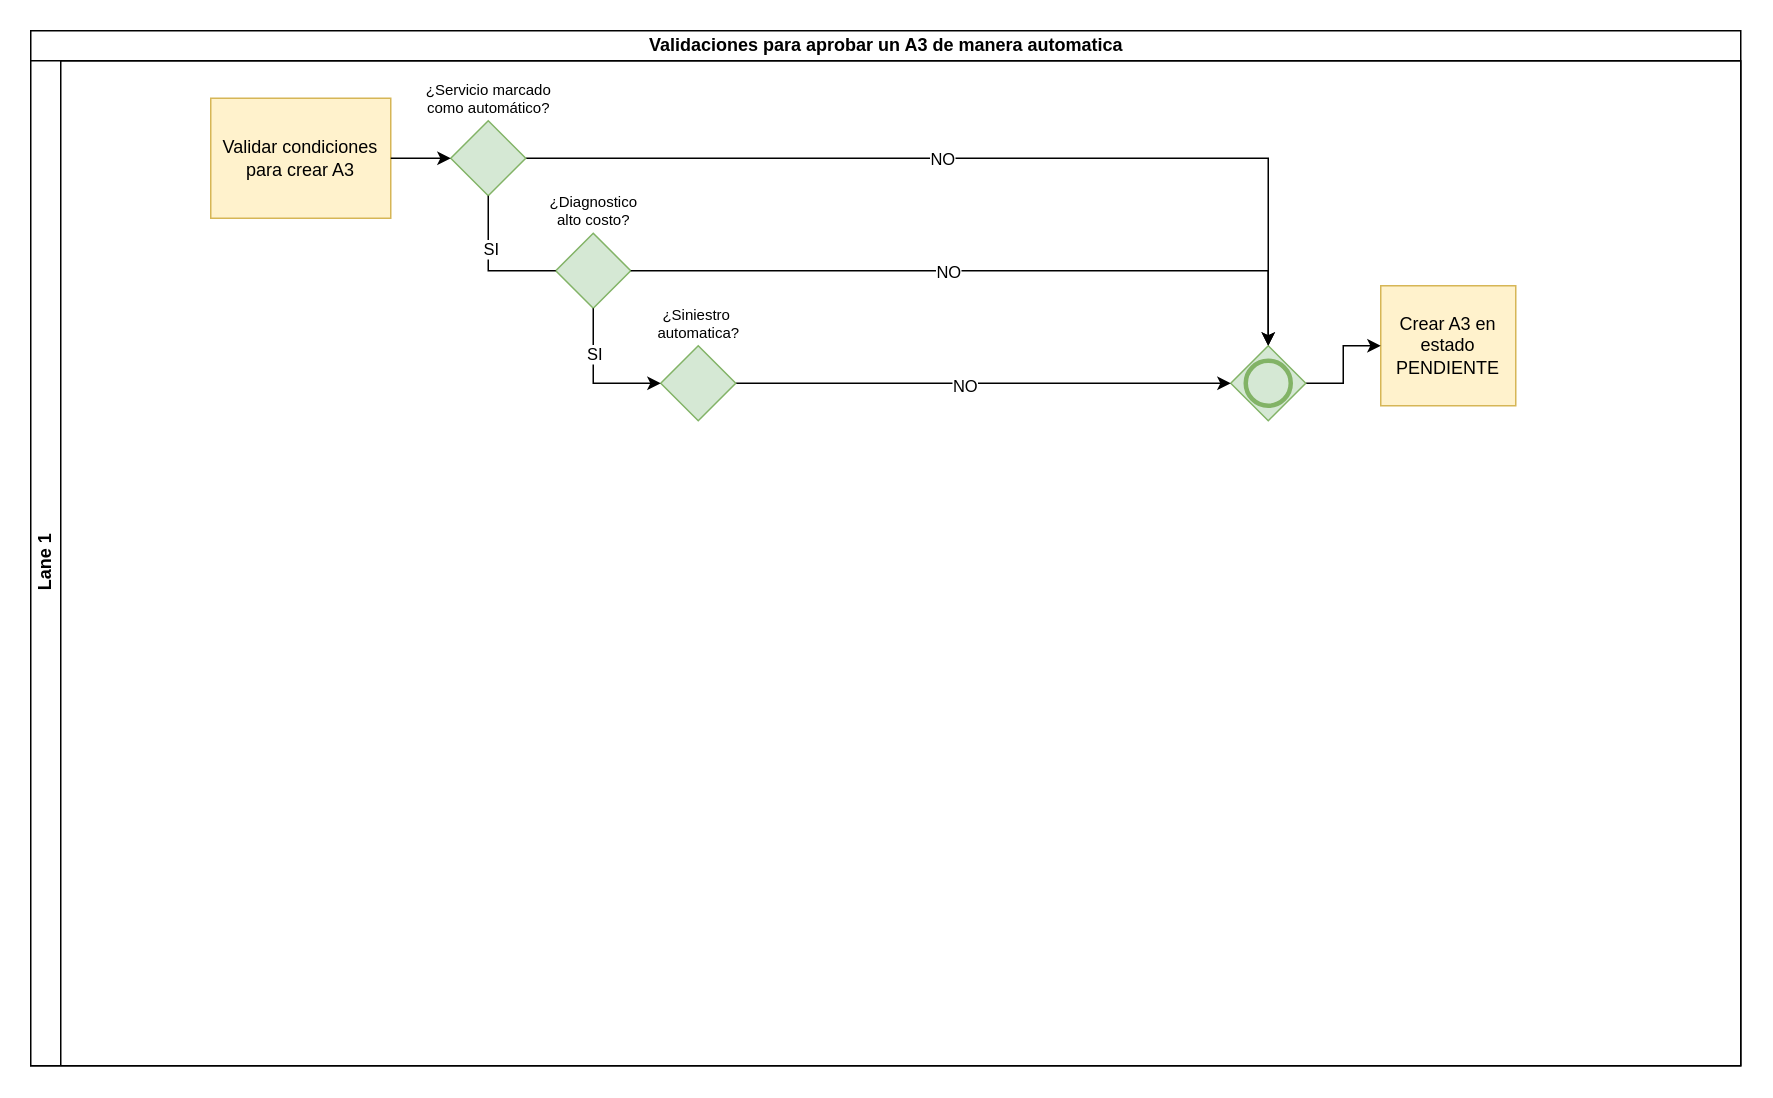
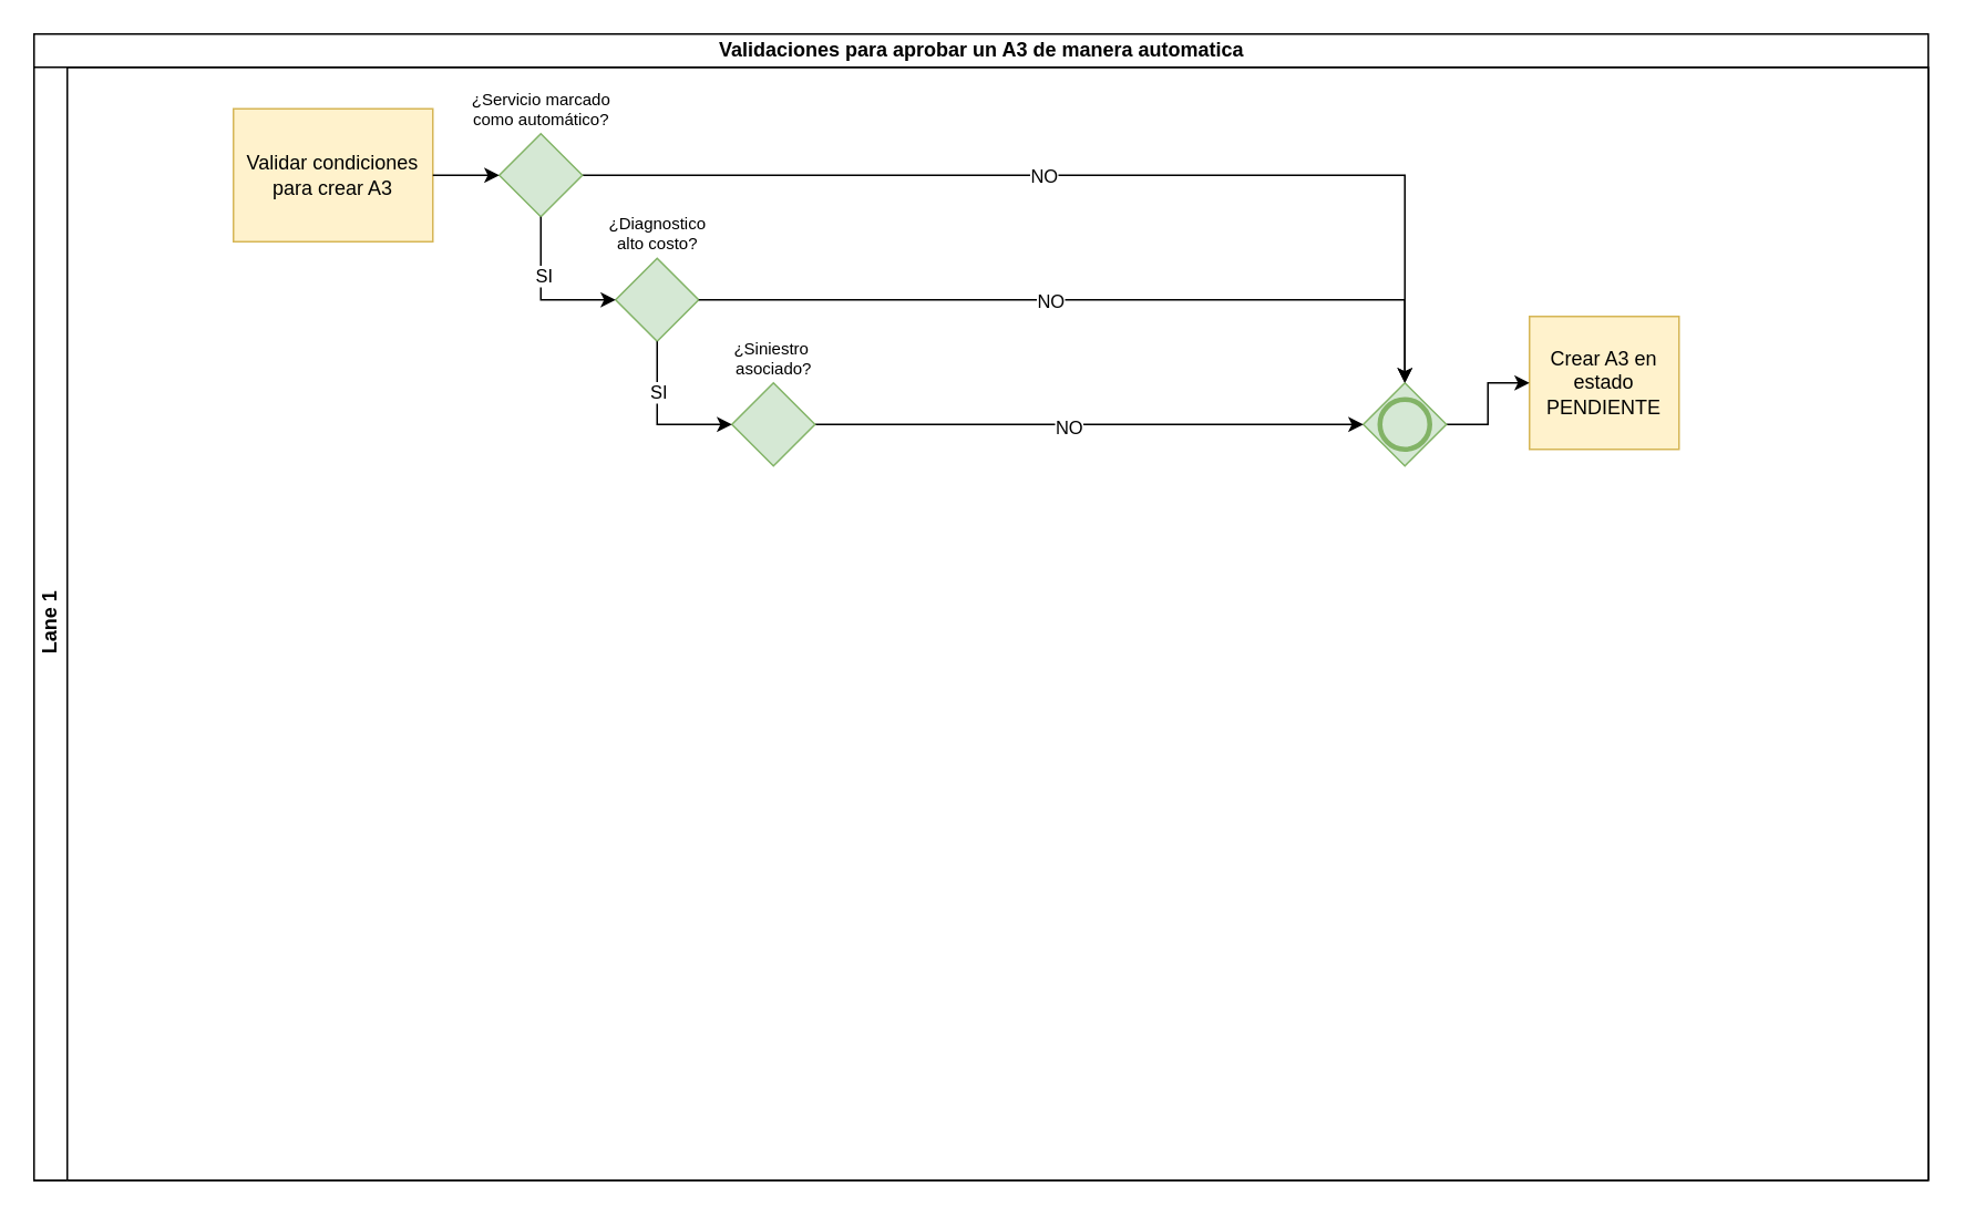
- <mxCell id="13" style="edgeStyle=orthogonalEdgeStyle;rounded=0;orthogonalLoop=1;jettySize=auto;html=1;endArrow=none;" edge="1" parent="3" source="7" target="12"><mxGeometry relative="1" as="geometry"><mxPoint x="305" y="180" as="targetPoint" /><Array as="points"><mxPoint x="305" y="140" /></Array></mxGeometry></mxCell>
+ <mxCell id="13" style="edgeStyle=orthogonalEdgeStyle;rounded=0;orthogonalLoop=1;jettySize=auto;html=1;" edge="1" parent="3" source="7" target="12"><mxGeometry relative="1" as="geometry"><mxPoint x="305" y="180" as="targetPoint" /><Array as="points"><mxPoint x="305" y="140" /></Array></mxGeometry></mxCell>
- <mxCell id="19" value="¿Siniestro&amp;nbsp;&lt;div&gt;automatica?&lt;/div&gt;" style="points=[[0.25,0.25,0],[0.5,0,0],[0.75,0.25,0],[1,0.5,0],[0.75,0.75,0],[0.5,1,0],[0.25,0.75,0],[0,0.5,0]];shape=mxgraph.bpmn.gateway2;html=1;verticalLabelPosition=top;labelBackgroundColor=#ffffff;verticalAlign=bottom;align=center;perimeter=rhombusPerimeter;outlineConnect=0;outline=none;symbol=none;fillColor=#d5e8d4;strokeColor=#82b366;fontSize=10;labelPosition=center;" vertex="1" parent="3"><mxGeometry x="420" y="190" width="50" height="50" as="geometry" /></mxCell>
+ <mxCell id="19" value="¿Siniestro&amp;nbsp;&lt;div&gt;asociado?&lt;/div&gt;" style="points=[[0.25,0.25,0],[0.5,0,0],[0.75,0.25,0],[1,0.5,0],[0.75,0.75,0],[0.5,1,0],[0.25,0.75,0],[0,0.5,0]];shape=mxgraph.bpmn.gateway2;html=1;verticalLabelPosition=top;labelBackgroundColor=#ffffff;verticalAlign=bottom;align=center;perimeter=rhombusPerimeter;outlineConnect=0;outline=none;symbol=none;fillColor=#d5e8d4;strokeColor=#82b366;fontSize=10;labelPosition=center;" vertex="1" parent="3"><mxGeometry x="420" y="190" width="50" height="50" as="geometry" /></mxCell>
